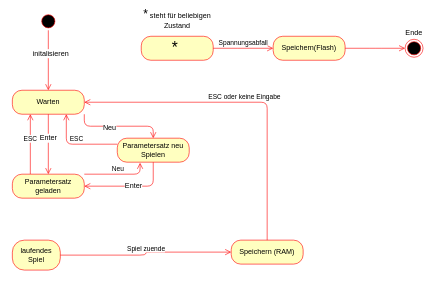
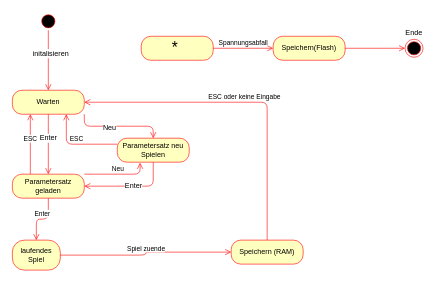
- <mxCell id="28" value="&lt;font style=&quot;font-size: 20px&quot;&gt;*&lt;/font&gt; steht für beliebigen Zustand" style="text;html=1;strokeColor=none;fillColor=none;align=center;verticalAlign=middle;whiteSpace=wrap;rounded=0;" vertex="1" parent="1"><mxGeometry x="235" y="20" width="120" height="20" as="geometry" /></mxCell>
+ <mxCell id="19" value="Enter" style="edgeStyle=orthogonalEdgeStyle;html=1;verticalAlign=bottom;endArrow=open;endSize=8;strokeColor=#ff0000;entryX=0.5;entryY=0;entryDx=0;entryDy=0;exitX=0.5;exitY=1;exitDx=0;exitDy=0;" edge="1" parent="1" source="10" target="15"><mxGeometry relative="1" as="geometry"><mxPoint x="90" y="300" as="targetPoint" /><mxPoint x="85" y="350" as="sourcePoint" /></mxGeometry></mxCell>
